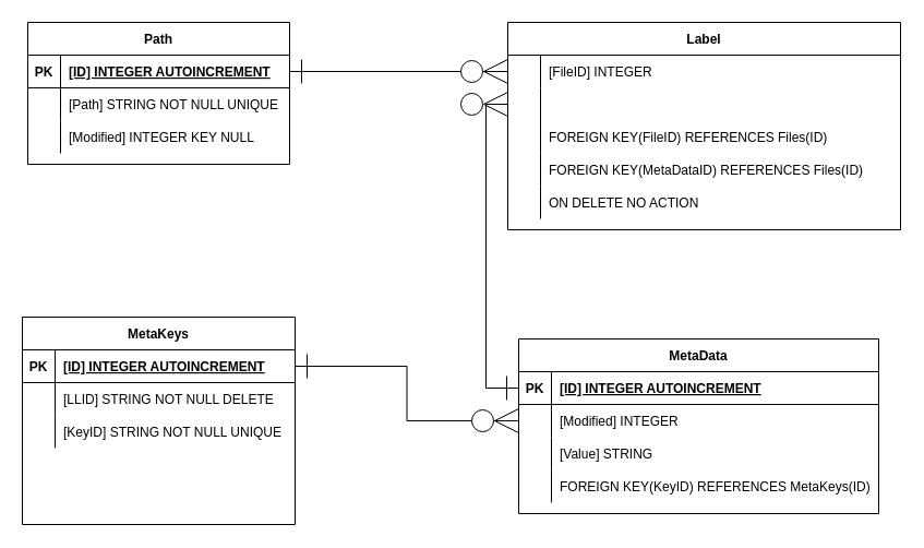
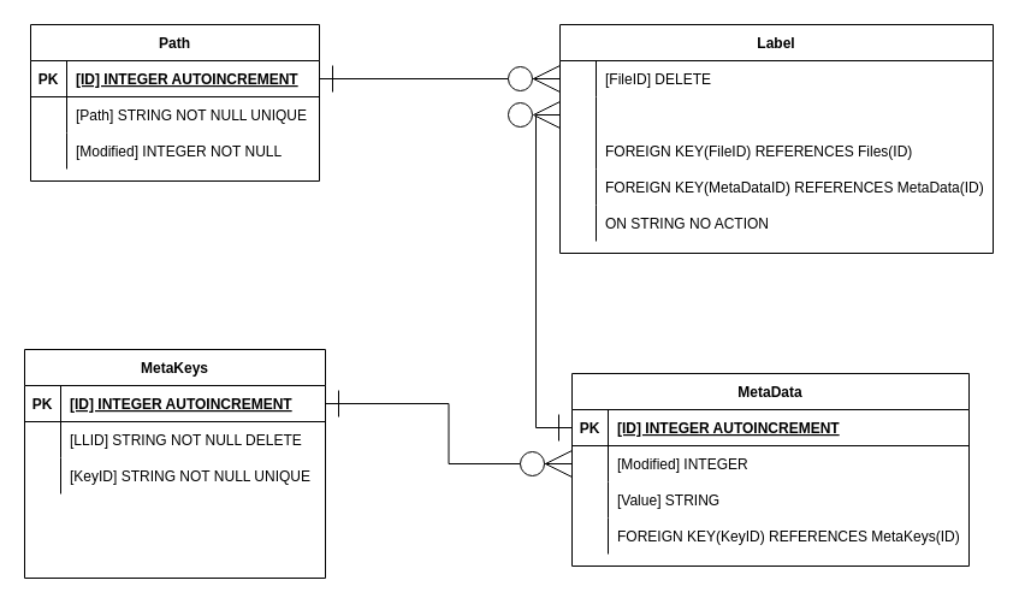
- <mxCell id="45" value="[FileID] INTEGER" style="shape=partialRectangle;overflow=hidden;connectable=0;fillColor=none;top=0;left=0;bottom=0;right=0;align=left;spacingLeft=6;" parent="43" vertex="1"><mxGeometry x="30" width="330" height="30" as="geometry" /></mxCell>
+ <mxCell id="45" value="[FileID] DELETE" style="shape=partialRectangle;overflow=hidden;connectable=0;fillColor=none;top=0;left=0;bottom=0;right=0;align=left;spacingLeft=6;" parent="43" vertex="1"><mxGeometry x="30" width="330" height="30" as="geometry" /></mxCell>
- <mxCell id="12" value="[Modified] INTEGER KEY NULL" style="shape=partialRectangle;overflow=hidden;connectable=0;fillColor=none;top=0;left=0;bottom=0;right=0;align=left;spacingLeft=6;" parent="10" vertex="1"><mxGeometry x="30" width="210" height="30" as="geometry" /></mxCell>
+ <mxCell id="12" value="[Modified] INTEGER NOT NULL" style="shape=partialRectangle;overflow=hidden;connectable=0;fillColor=none;top=0;left=0;bottom=0;right=0;align=left;spacingLeft=6;" parent="10" vertex="1"><mxGeometry x="30" width="210" height="30" as="geometry" /></mxCell>
- <mxCell id="53" value="FOREIGN KEY(MetaDataID) REFERENCES Files(ID)" style="shape=partialRectangle;overflow=hidden;connectable=0;fillColor=none;top=0;left=0;bottom=0;right=0;align=left;spacingLeft=6;" parent="51" vertex="1"><mxGeometry x="30" width="330" height="30" as="geometry" /></mxCell>
+ <mxCell id="53" value="FOREIGN KEY(MetaDataID) REFERENCES MetaData(ID)" style="shape=partialRectangle;overflow=hidden;connectable=0;fillColor=none;top=0;left=0;bottom=0;right=0;align=left;spacingLeft=6;" parent="51" vertex="1"><mxGeometry x="30" width="330" height="30" as="geometry" /></mxCell>
- <mxCell id="56" value="ON DELETE NO ACTION" style="shape=partialRectangle;overflow=hidden;connectable=0;fillColor=none;top=0;left=0;bottom=0;right=0;align=left;spacingLeft=6;" parent="54" vertex="1"><mxGeometry x="30" width="330" height="30" as="geometry" /></mxCell>
+ <mxCell id="56" value="ON STRING NO ACTION" style="shape=partialRectangle;overflow=hidden;connectable=0;fillColor=none;top=0;left=0;bottom=0;right=0;align=left;spacingLeft=6;" parent="54" vertex="1"><mxGeometry x="30" width="330" height="30" as="geometry" /></mxCell>
